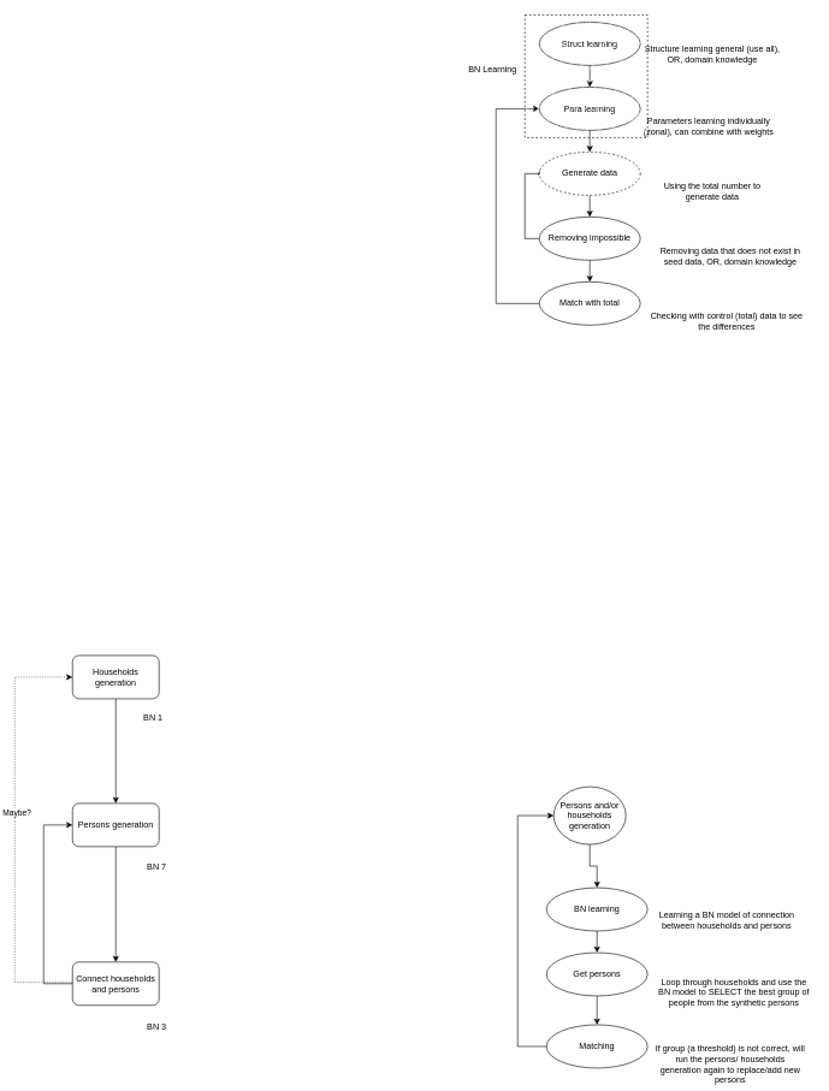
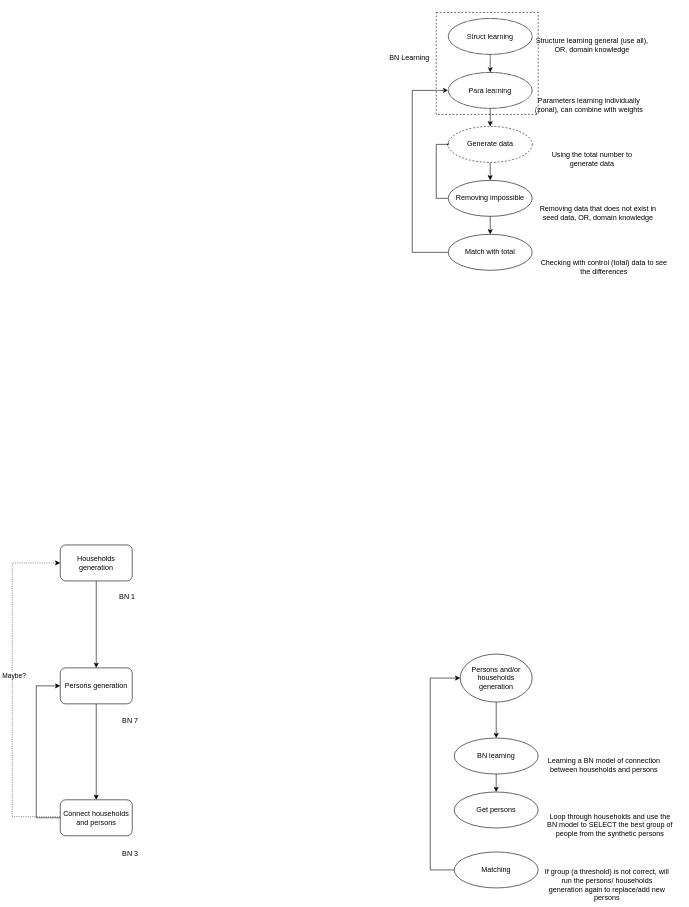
- <mxCell id="21" value="Removing data that does not exist in seed data, OR, domain knowledge" style="text;html=1;strokeColor=none;fillColor=none;align=center;verticalAlign=middle;whiteSpace=wrap;rounded=0;" parent="1" vertex="1"><mxGeometry x="902" y="340" width="220" height="30" as="geometry" /></mxCell>
+ <mxCell id="21" value="Removing data that does not exist in seed data, OR, domain knowledge" style="text;html=1;strokeColor=none;fillColor=none;align=center;verticalAlign=middle;whiteSpace=wrap;rounded=0;" parent="1" vertex="1"><mxGeometry x="887" y="340" width="220" height="30" as="geometry" /></mxCell>
- <mxCell id="27" value="Persons and/or households generation" style="ellipse;whiteSpace=wrap;html=1;" parent="1" vertex="1"><mxGeometry x="767" y="1090" width="100" height="80" as="geometry" /></mxCell>
+ <mxCell id="27" value="Persons and/or households generation" style="ellipse;whiteSpace=wrap;html=1;" parent="1" vertex="1"><mxGeometry x="767" y="1090" width="120" height="80" as="geometry" /></mxCell>
- <mxCell id="31" style="edgeStyle=orthogonalEdgeStyle;rounded=0;orthogonalLoop=1;jettySize=auto;html=1;exitX=0.5;exitY=1;exitDx=0;exitDy=0;entryX=0.5;entryY=0;entryDx=0;entryDy=0;" parent="1" source="32" target="35" edge="1"><mxGeometry relative="1" as="geometry" /></mxCell>
